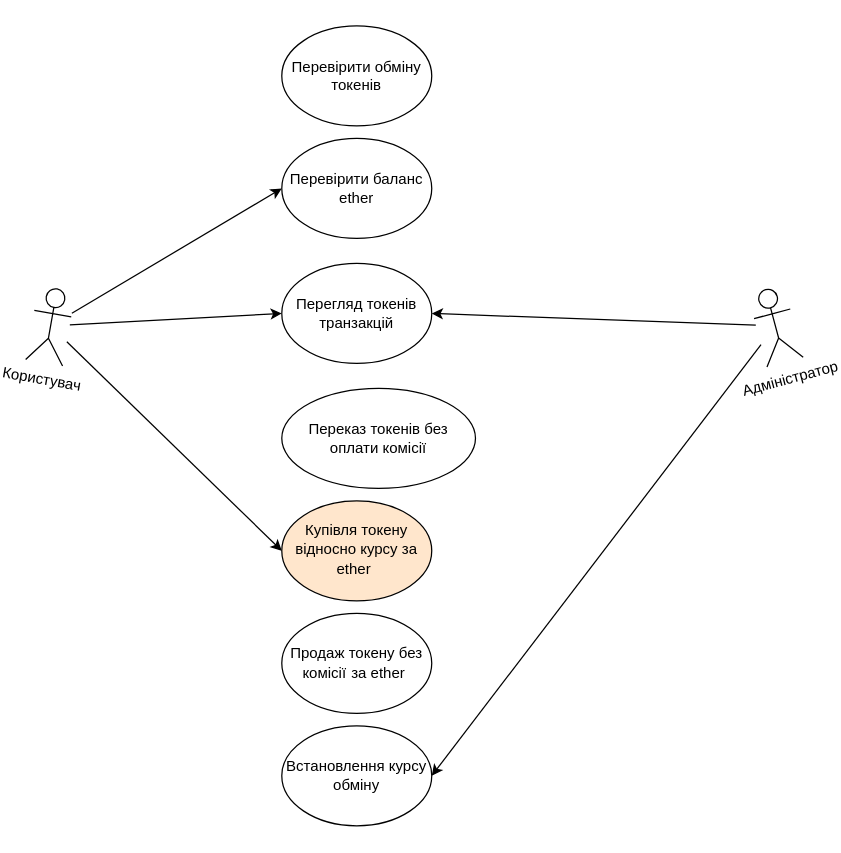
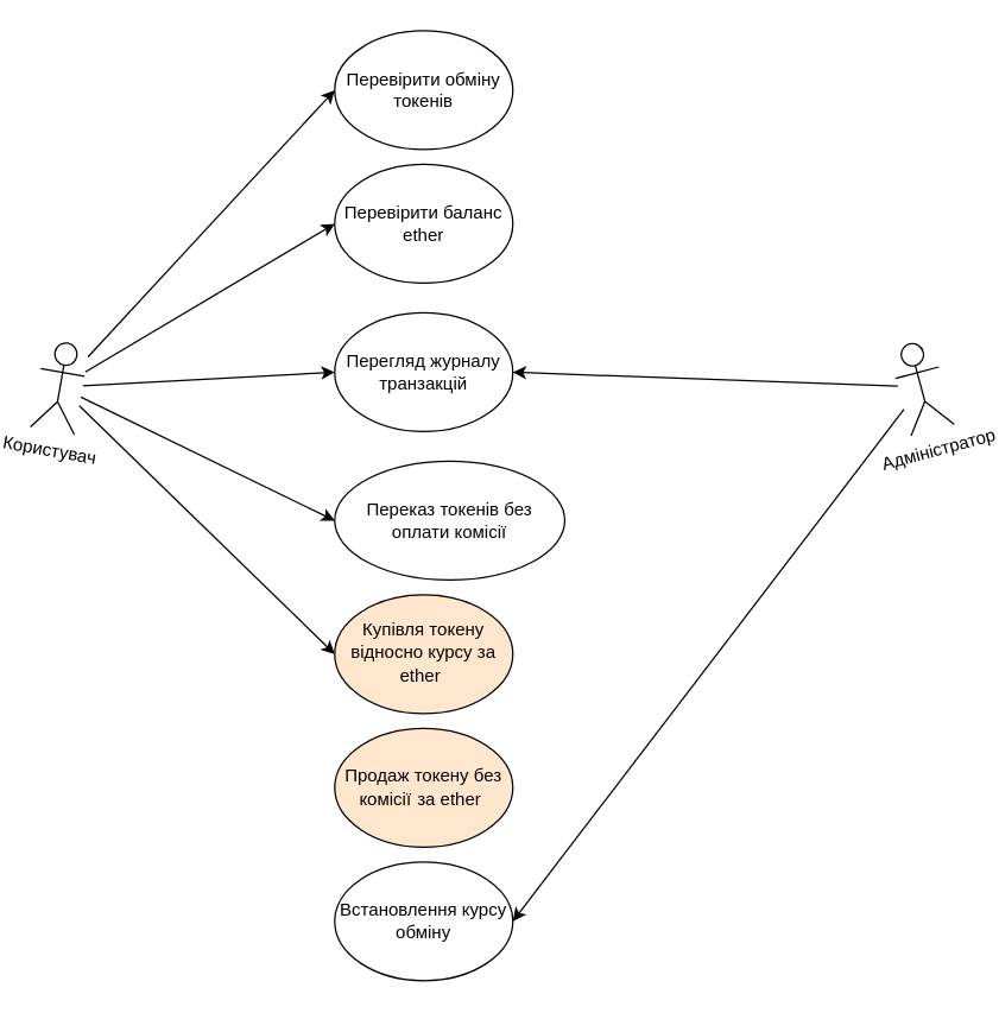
+ <mxCell id="2" style="rounded=0;orthogonalLoop=1;jettySize=auto;html=1;entryX=0;entryY=0.5;entryDx=0;entryDy=0;" parent="1" source="7" target="8" edge="1"><mxGeometry relative="1" as="geometry" /></mxCell>
- <mxCell id="17" value="Перегляд токенів транзакцій" style="ellipse;whiteSpace=wrap;html=1;" parent="1" vertex="1"><mxGeometry x="220" y="210" width="120" height="80" as="geometry" /></mxCell>
+ <mxCell id="17" value="Перегляд журналу транзакцій" style="ellipse;whiteSpace=wrap;html=1;" parent="1" vertex="1"><mxGeometry x="220" y="210" width="120" height="80" as="geometry" /></mxCell>
+ <mxCell id="5" style="edgeStyle=none;rounded=0;orthogonalLoop=1;jettySize=auto;html=1;entryX=0;entryY=0.5;entryDx=0;entryDy=0;" parent="1" source="7" target="16" edge="1"><mxGeometry relative="1" as="geometry" /></mxCell>
- <mxCell id="11" value="Продаж токену без комісії&lt;span style=&quot;font-size: 11pt; font-family: Arial, sans-serif;&quot; lang=&quot;EN-US&quot;&gt;&amp;nbsp;&lt;/span&gt;за ether&lt;span style=&quot;font-size: 11pt; font-family: Arial, sans-serif;&quot; lang=&quot;EN-US&quot;&gt;&amp;nbsp;&lt;/span&gt;" style="ellipse;whiteSpace=wrap;html=1;" parent="1" vertex="1"><mxGeometry x="220" y="490" width="120" height="80" as="geometry" /></mxCell>
+ <mxCell id="11" value="Продаж токену без комісії&lt;span style=&quot;font-size: 11pt; font-family: Arial, sans-serif;&quot; lang=&quot;EN-US&quot;&gt;&amp;nbsp;&lt;/span&gt;за ether&lt;span style=&quot;font-size: 11pt; font-family: Arial, sans-serif;&quot; lang=&quot;EN-US&quot;&gt;&amp;nbsp;&lt;/span&gt;" style="ellipse;whiteSpace=wrap;html=1;fillColor=#ffe6cc;" parent="1" vertex="1"><mxGeometry x="220" y="490" width="120" height="80" as="geometry" /></mxCell>
